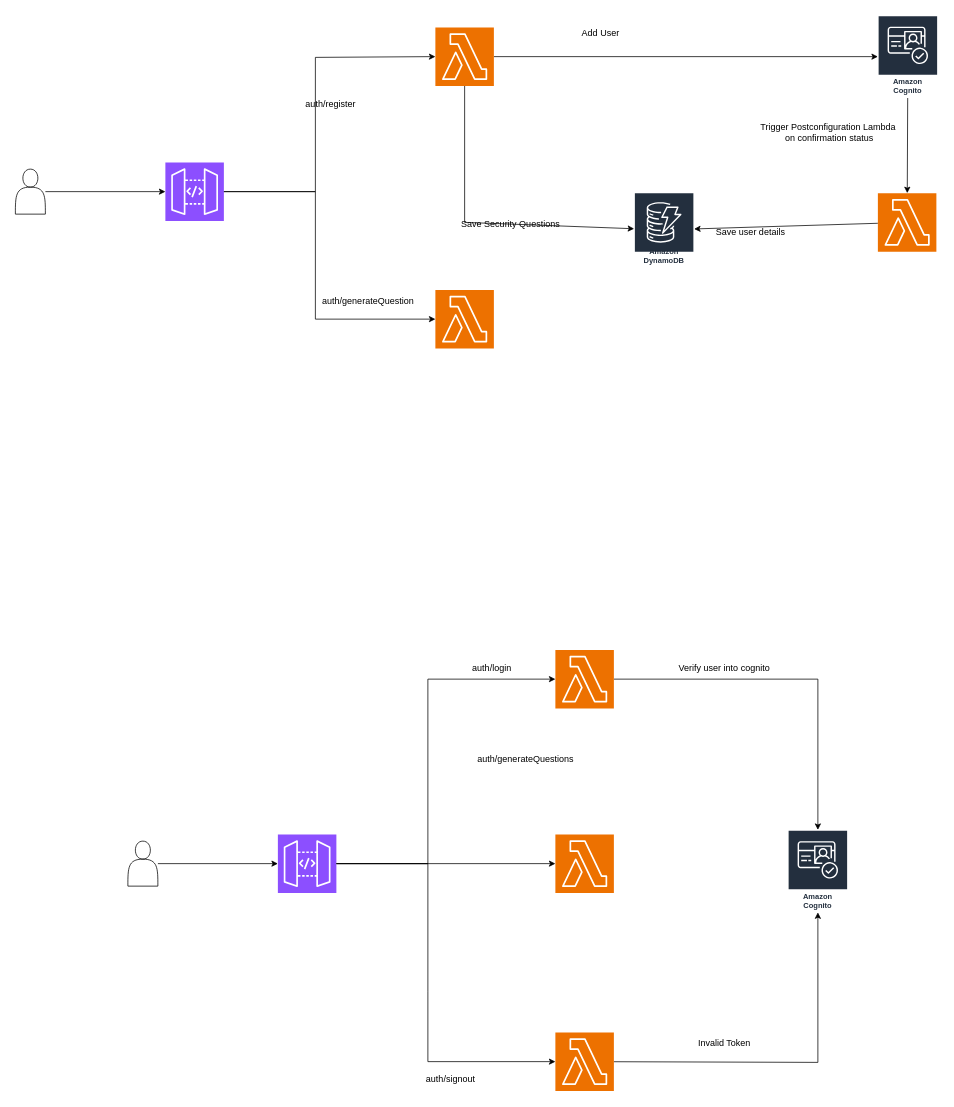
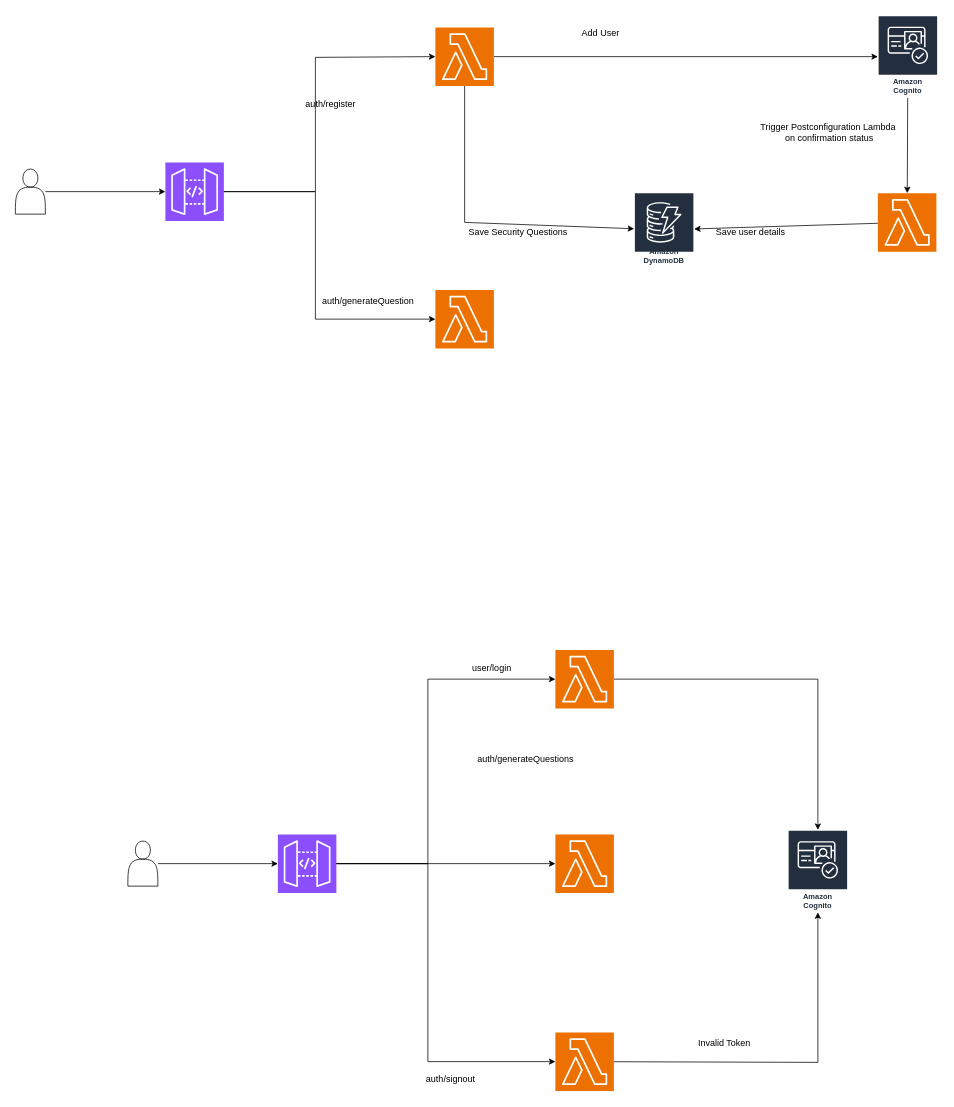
- <mxCell id="17" value="Save Security Questions" style="text;html=1;align=center;verticalAlign=middle;resizable=0;points=[];autosize=1;strokeColor=none;fillColor=none;" vertex="1" parent="1"><mxGeometry x="605" y="284" width="150" height="30" as="geometry" /></mxCell>
+ <mxCell id="17" value="Save Security Questions" style="text;html=1;align=center;verticalAlign=middle;resizable=0;points=[];autosize=1;strokeColor=none;fillColor=none;" vertex="1" parent="1"><mxGeometry x="615" y="294" width="150" height="30" as="geometry" /></mxCell>
- <mxCell id="32" value="auth/login" style="text;html=1;align=center;verticalAlign=middle;resizable=0;points=[];autosize=1;strokeColor=none;fillColor=none;" vertex="1" parent="1"><mxGeometry x="615" y="876" width="80" height="30" as="geometry" /></mxCell>
+ <mxCell id="32" value="user/login" style="text;html=1;align=center;verticalAlign=middle;resizable=0;points=[];autosize=1;strokeColor=none;fillColor=none;" vertex="1" parent="1"><mxGeometry x="615" y="876" width="80" height="30" as="geometry" /></mxCell>
- <mxCell id="34" value="Verify user into cognito" style="text;html=1;align=center;verticalAlign=middle;resizable=0;points=[];autosize=1;strokeColor=none;fillColor=none;" vertex="1" parent="1"><mxGeometry x="895" y="876" width="140" height="30" as="geometry" /></mxCell>
